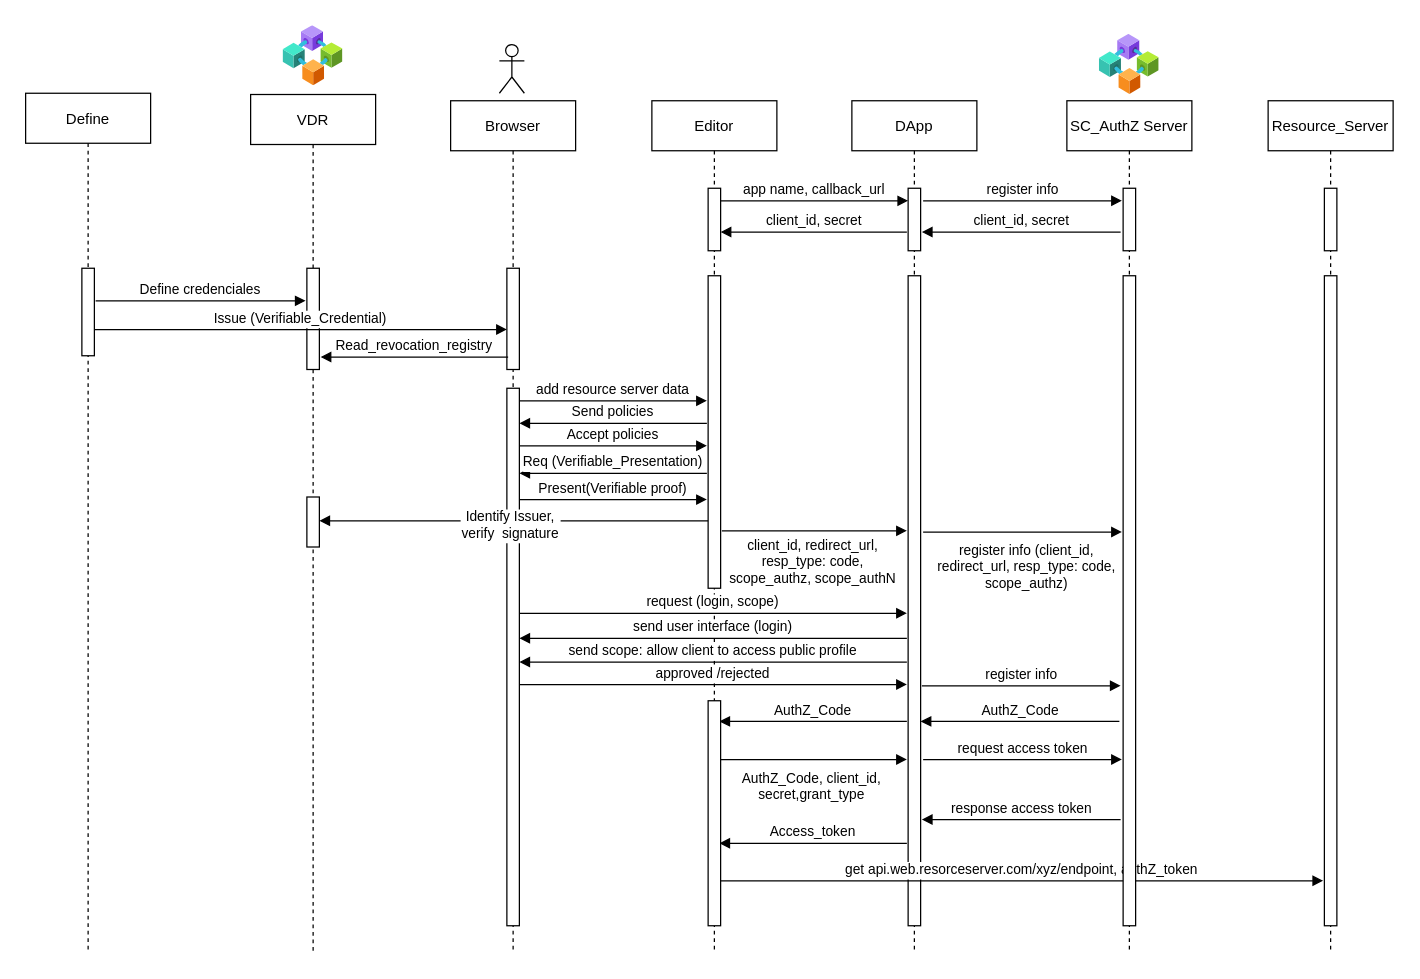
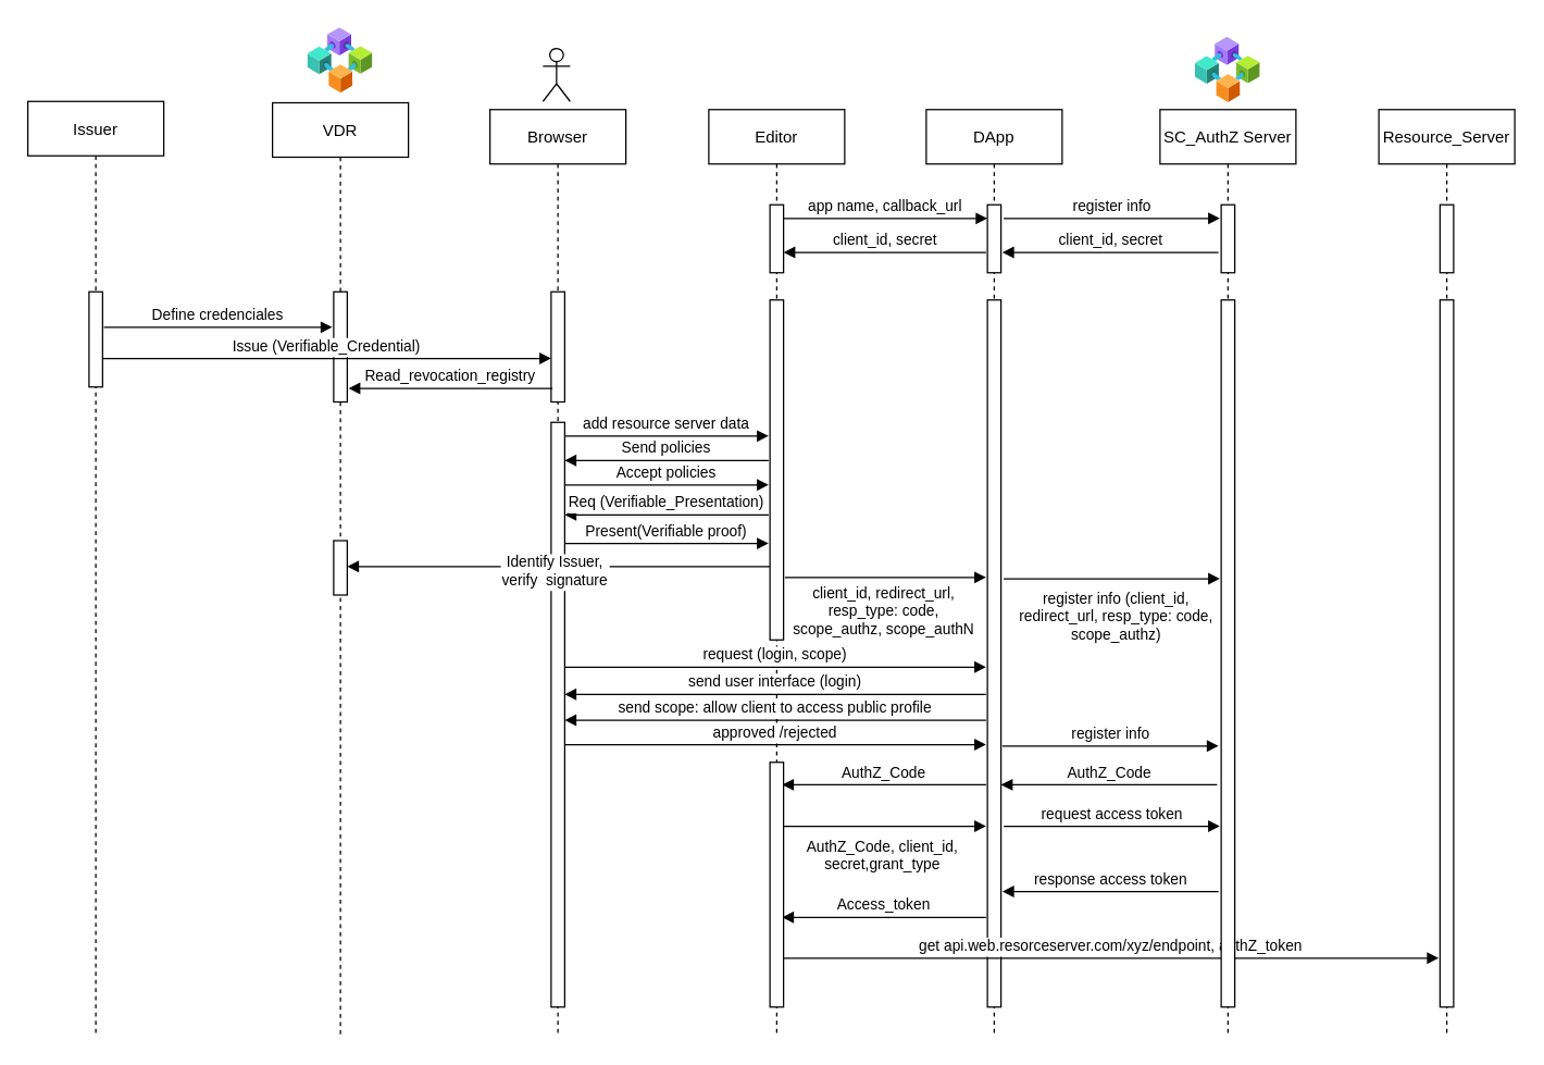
- <mxCell id="38" value="Define" style="shape=umlLifeline;perimeter=lifelinePerimeter;container=1;collapsible=0;recursiveResize=0;rounded=0;shadow=0;strokeWidth=1;" vertex="1" parent="1"><mxGeometry x="20" y="74" width="100" height="686" as="geometry" /></mxCell>
+ <mxCell id="38" value="Issuer" style="shape=umlLifeline;perimeter=lifelinePerimeter;container=1;collapsible=0;recursiveResize=0;rounded=0;shadow=0;strokeWidth=1;" vertex="1" parent="1"><mxGeometry x="20" y="74" width="100" height="686" as="geometry" /></mxCell>
